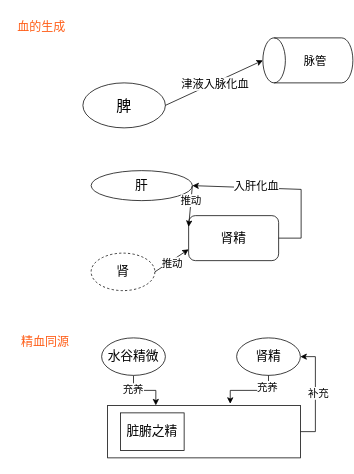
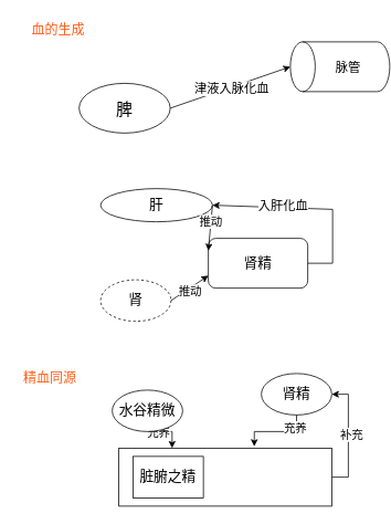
- <mxCell id="27" value="血的生成" style="text;html=1;strokeColor=none;fillColor=none;align=center;verticalAlign=middle;whiteSpace=wrap;rounded=0;fontSize=16;fontColor=#FF5D17;" vertex="1" parent="1"><mxGeometry x="15" y="20" width="80" height="30" as="geometry" /></mxCell>
+ <mxCell id="27" value="血的生成" style="text;html=1;strokeColor=none;fillColor=none;align=center;verticalAlign=middle;whiteSpace=wrap;rounded=0;fontSize=16;fontColor=#FF5D17;" vertex="1" parent="1"><mxGeometry x="30" y="20" width="80" height="30" as="geometry" /></mxCell>
- <mxCell id="6" value="脾" style="ellipse;whiteSpace=wrap;html=1;fontSize=20;" vertex="1" parent="1"><mxGeometry x="110" y="110" width="110" height="60" as="geometry" /></mxCell>
+ <mxCell id="6" value="脾" style="ellipse;whiteSpace=wrap;html=1;fontSize=20;" vertex="1" parent="1"><mxGeometry x="95" y="100" width="110" height="60" as="geometry" /></mxCell>
- <mxCell id="22" value="水谷精微" style="ellipse;whiteSpace=wrap;html=1;fontSize=17;" vertex="1" parent="1"><mxGeometry x="135" y="450" width="85" height="50" as="geometry" /></mxCell>
+ <mxCell id="22" value="水谷精微" style="ellipse;whiteSpace=wrap;html=1;fontSize=17;" vertex="1" parent="1"><mxGeometry x="135" y="470" width="85" height="50" as="geometry" /></mxCell>
